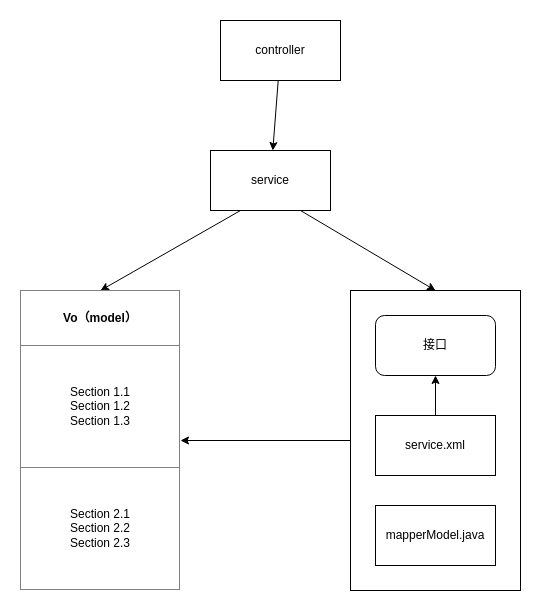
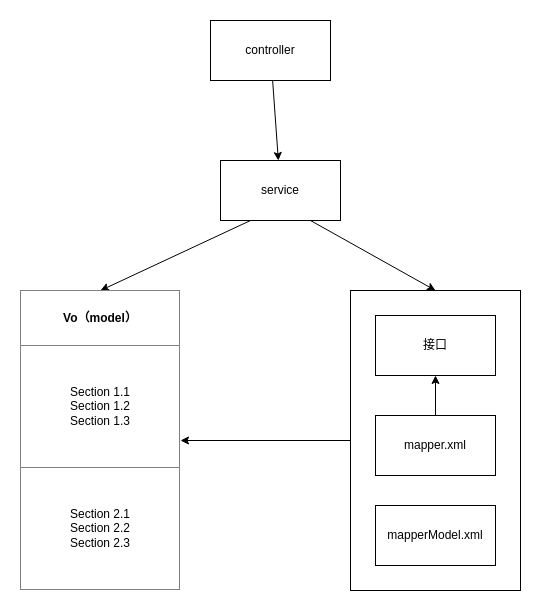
- <mxCell id="3" value="controller&lt;br&gt;" style="rounded=0;whiteSpace=wrap;html=1;" vertex="1" parent="1"><mxGeometry x="220" y="20" width="120" height="60" as="geometry" /></mxCell>
+ <mxCell id="3" value="controller&lt;br&gt;" style="rounded=0;whiteSpace=wrap;html=1;" vertex="1" parent="1"><mxGeometry x="210" y="20" width="120" height="60" as="geometry" /></mxCell>
- <mxCell id="5" value="service&lt;br&gt;" style="rounded=0;whiteSpace=wrap;html=1;" vertex="1" parent="1"><mxGeometry x="210" y="150" width="120" height="60" as="geometry" /></mxCell>
+ <mxCell id="5" value="service&lt;br&gt;" style="rounded=0;whiteSpace=wrap;html=1;" vertex="1" parent="1"><mxGeometry x="220" y="160" width="120" height="60" as="geometry" /></mxCell>
- <mxCell id="12" value="接口&lt;br&gt;" style="whiteSpace=wrap;html=1;rounded=1;" vertex="1" parent="10"><mxGeometry width="120" height="60" as="geometry" /></mxCell>
+ <mxCell id="12" value="接口&lt;br&gt;" style="rounded=0;whiteSpace=wrap;html=1;" vertex="1" parent="10"><mxGeometry width="120" height="60" as="geometry" /></mxCell>
- <mxCell id="11" value="service.xml" style="rounded=0;whiteSpace=wrap;html=1;" vertex="1" parent="10"><mxGeometry y="100" width="120" height="60" as="geometry" /></mxCell>
+ <mxCell id="11" value="mapper.xml" style="rounded=0;whiteSpace=wrap;html=1;" vertex="1" parent="10"><mxGeometry y="100" width="120" height="60" as="geometry" /></mxCell>
- <mxCell id="14" value="mapperModel.java" style="rounded=0;whiteSpace=wrap;html=1;" vertex="1" parent="10"><mxGeometry y="190" width="120" height="60" as="geometry" /></mxCell>
+ <mxCell id="14" value="mapperModel.xml" style="rounded=0;whiteSpace=wrap;html=1;" vertex="1" parent="10"><mxGeometry y="190" width="120" height="60" as="geometry" /></mxCell>
